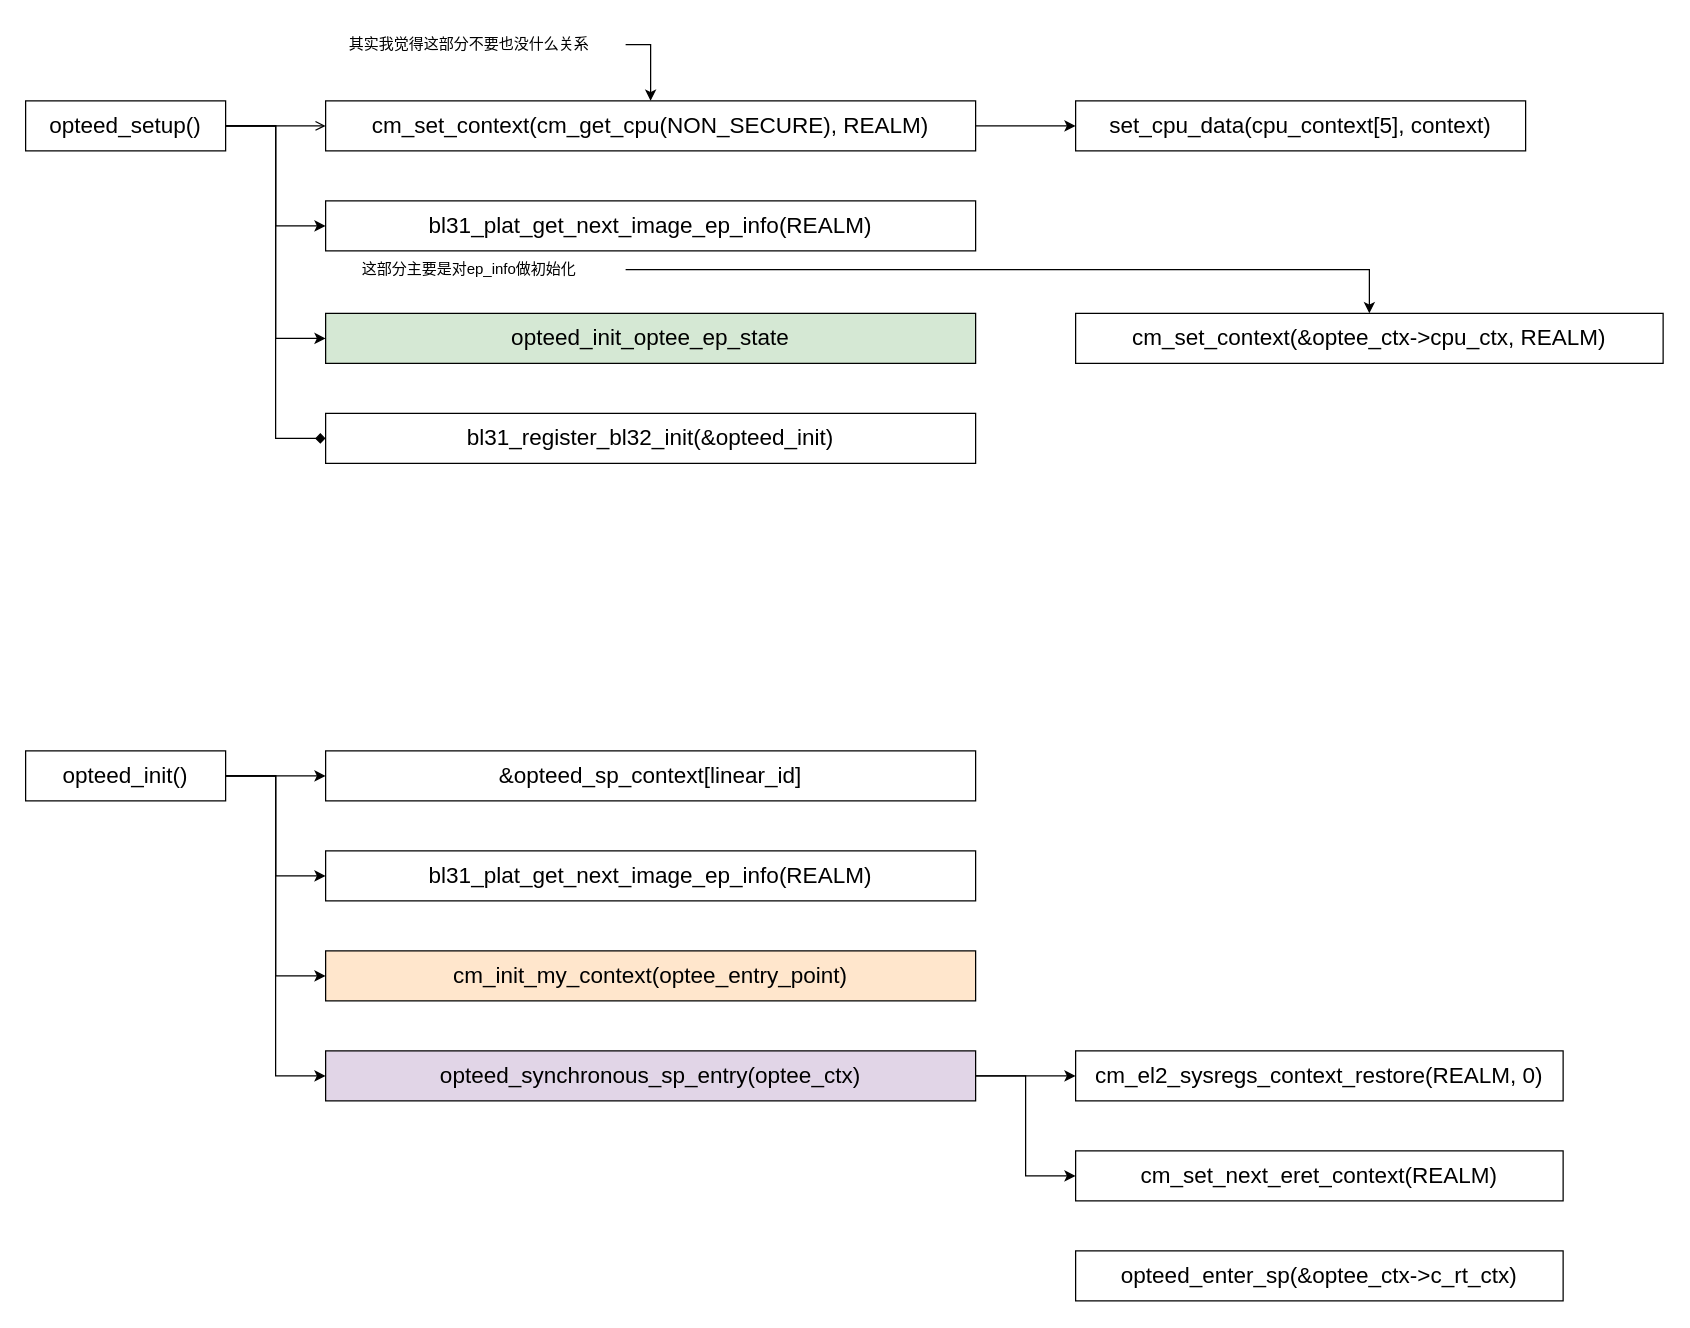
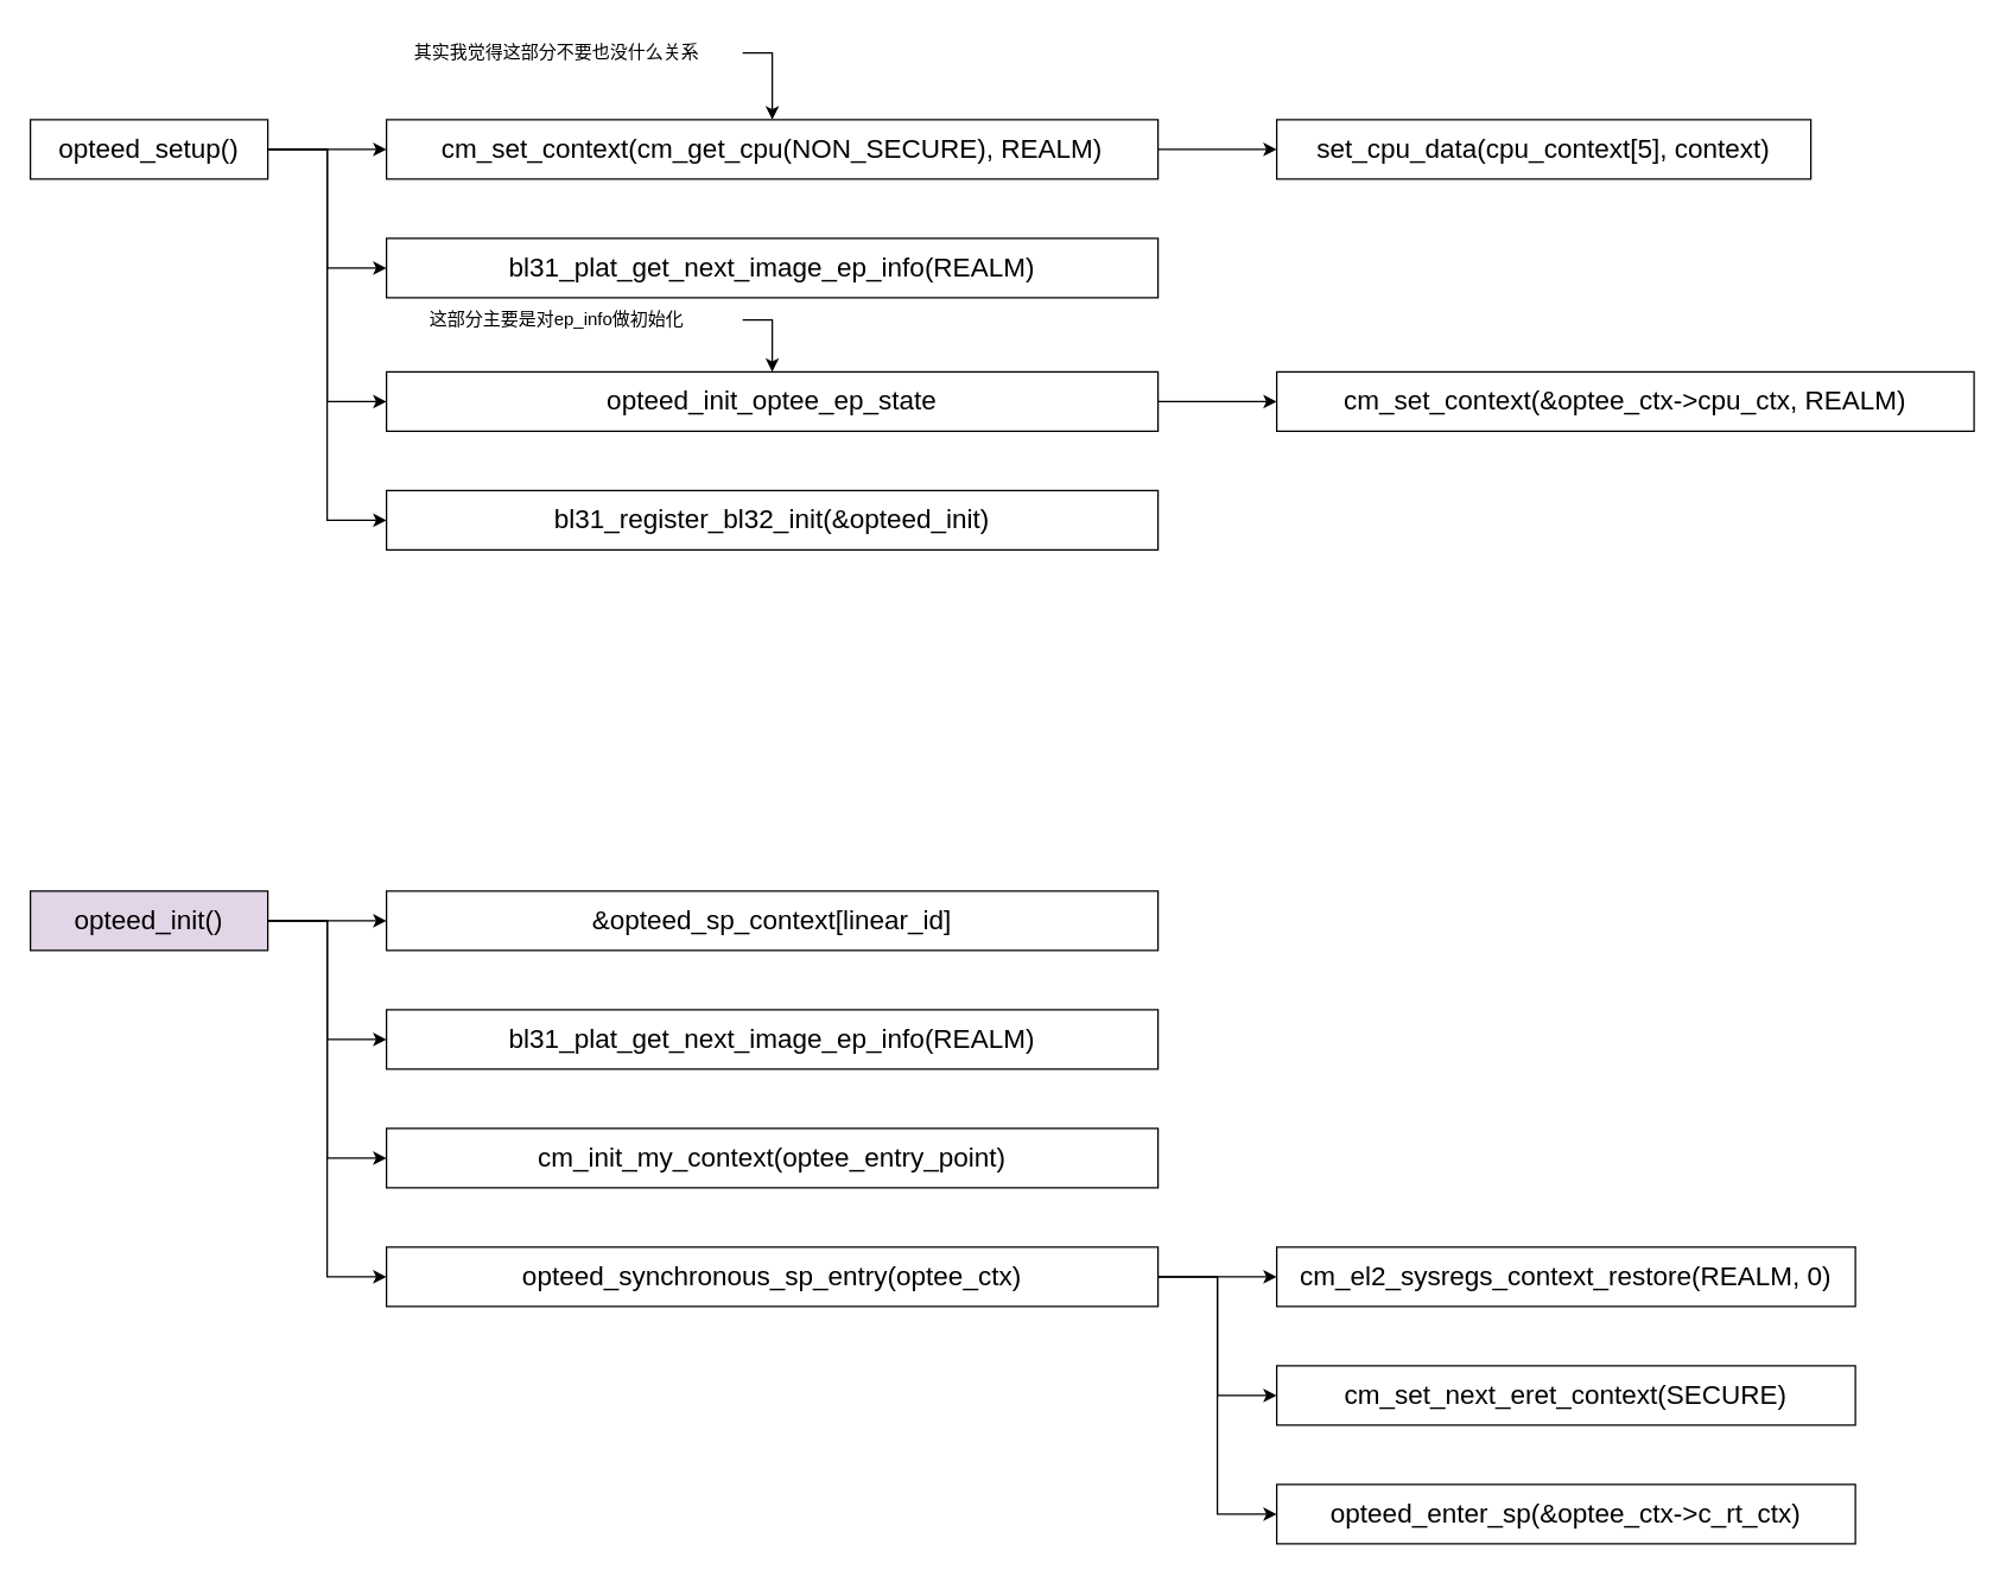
- <mxCell id="2" style="edgeStyle=orthogonalEdgeStyle;rounded=0;orthogonalLoop=1;jettySize=auto;html=1;exitX=1;exitY=0.5;exitDx=0;exitDy=0;entryX=0;entryY=0.5;entryDx=0;entryDy=0;endArrow=open;" edge="1" parent="1" source="6" target="8"><mxGeometry relative="1" as="geometry" /></mxCell>
+ <mxCell id="2" style="edgeStyle=orthogonalEdgeStyle;rounded=0;orthogonalLoop=1;jettySize=auto;html=1;exitX=1;exitY=0.5;exitDx=0;exitDy=0;entryX=0;entryY=0.5;entryDx=0;entryDy=0;" edge="1" parent="1" source="6" target="8"><mxGeometry relative="1" as="geometry" /></mxCell>
- <mxCell id="16" style="edgeStyle=orthogonalEdgeStyle;rounded=0;orthogonalLoop=1;jettySize=auto;html=1;exitX=1;exitY=0.5;exitDx=0;exitDy=0;" edge="1" parent="1" source="17" target="24"><mxGeometry relative="1" as="geometry" /></mxCell>
+ <mxCell id="16" style="edgeStyle=orthogonalEdgeStyle;rounded=0;orthogonalLoop=1;jettySize=auto;html=1;exitX=1;exitY=0.5;exitDx=0;exitDy=0;entryX=0.5;entryY=0;entryDx=0;entryDy=0;" edge="1" parent="1" source="17" target="12"><mxGeometry relative="1" as="geometry" /></mxCell>
- <mxCell id="12" value="&lt;font style=&quot;font-size: 18px;&quot;&gt;opteed_init_optee_ep_state&lt;/font&gt;" style="rounded=0;whiteSpace=wrap;html=1;fillColor=#d5e8d4;" vertex="1" parent="1"><mxGeometry x="260" y="250" width="520" height="40" as="geometry" /></mxCell>
+ <mxCell id="12" value="&lt;font style=&quot;font-size: 18px;&quot;&gt;opteed_init_optee_ep_state&lt;/font&gt;" style="rounded=0;whiteSpace=wrap;html=1;" vertex="1" parent="1"><mxGeometry x="260" y="250" width="520" height="40" as="geometry" /></mxCell>
+ <mxCell id="11" style="edgeStyle=orthogonalEdgeStyle;rounded=0;orthogonalLoop=1;jettySize=auto;html=1;exitX=1;exitY=0.5;exitDx=0;exitDy=0;" edge="1" parent="1" source="12" target="24"><mxGeometry relative="1" as="geometry" /></mxCell>
- <mxCell id="5" style="edgeStyle=orthogonalEdgeStyle;rounded=0;orthogonalLoop=1;jettySize=auto;html=1;exitX=1;exitY=0.5;exitDx=0;exitDy=0;entryX=0;entryY=0.5;entryDx=0;entryDy=0;endArrow=diamond;" edge="1" parent="1" source="6" target="13"><mxGeometry relative="1" as="geometry" /></mxCell>
+ <mxCell id="5" style="edgeStyle=orthogonalEdgeStyle;rounded=0;orthogonalLoop=1;jettySize=auto;html=1;exitX=1;exitY=0.5;exitDx=0;exitDy=0;entryX=0;entryY=0.5;entryDx=0;entryDy=0;" edge="1" parent="1" source="6" target="13"><mxGeometry relative="1" as="geometry" /></mxCell>
- <mxCell id="22" value="&lt;font style=&quot;font-size: 18px;&quot;&gt;opteed_init()&lt;/font&gt;" style="rounded=0;whiteSpace=wrap;html=1;" vertex="1" parent="1"><mxGeometry x="20" y="600" width="160" height="40" as="geometry" /></mxCell>
+ <mxCell id="22" value="&lt;font style=&quot;font-size: 18px;&quot;&gt;opteed_init()&lt;/font&gt;" style="rounded=0;whiteSpace=wrap;html=1;fillColor=#e1d5e7;" vertex="1" parent="1"><mxGeometry x="20" y="600" width="160" height="40" as="geometry" /></mxCell>
- <mxCell id="26" value="&lt;font style=&quot;font-size: 18px;&quot;&gt;cm_init_my_context(optee_entry_point)&lt;/font&gt;" style="rounded=0;whiteSpace=wrap;html=1;fillColor=#ffe6cc;" vertex="1" parent="1"><mxGeometry x="260" y="760" width="520" height="40" as="geometry" /></mxCell>
+ <mxCell id="26" value="&lt;font style=&quot;font-size: 18px;&quot;&gt;cm_init_my_context(optee_entry_point)&lt;/font&gt;" style="rounded=0;whiteSpace=wrap;html=1;" vertex="1" parent="1"><mxGeometry x="260" y="760" width="520" height="40" as="geometry" /></mxCell>
- <mxCell id="30" value="&lt;font style=&quot;font-size: 18px;&quot;&gt;opteed_synchronous_sp_entry(optee_ctx)&lt;/font&gt;" style="rounded=0;whiteSpace=wrap;html=1;fillColor=#e1d5e7;" vertex="1" parent="1"><mxGeometry x="260" y="840" width="520" height="40" as="geometry" /></mxCell>
+ <mxCell id="30" value="&lt;font style=&quot;font-size: 18px;&quot;&gt;opteed_synchronous_sp_entry(optee_ctx)&lt;/font&gt;" style="rounded=0;whiteSpace=wrap;html=1;" vertex="1" parent="1"><mxGeometry x="260" y="840" width="520" height="40" as="geometry" /></mxCell>
- <mxCell id="32" value="&lt;font style=&quot;font-size: 18px;&quot;&gt;cm_set_next_eret_context(REALM)&lt;/font&gt;" style="rounded=0;whiteSpace=wrap;html=1;" vertex="1" parent="1"><mxGeometry x="860" y="920" width="390" height="40" as="geometry" /></mxCell>
+ <mxCell id="32" value="&lt;font style=&quot;font-size: 18px;&quot;&gt;cm_set_next_eret_context(SECURE)&lt;/font&gt;" style="rounded=0;whiteSpace=wrap;html=1;" vertex="1" parent="1"><mxGeometry x="860" y="920" width="390" height="40" as="geometry" /></mxCell>
+ <mxCell id="29" style="edgeStyle=orthogonalEdgeStyle;rounded=0;orthogonalLoop=1;jettySize=auto;html=1;exitX=1;exitY=0.5;exitDx=0;exitDy=0;entryX=0;entryY=0.5;entryDx=0;entryDy=0;" edge="1" parent="1" source="30" target="33"><mxGeometry relative="1" as="geometry" /></mxCell>
